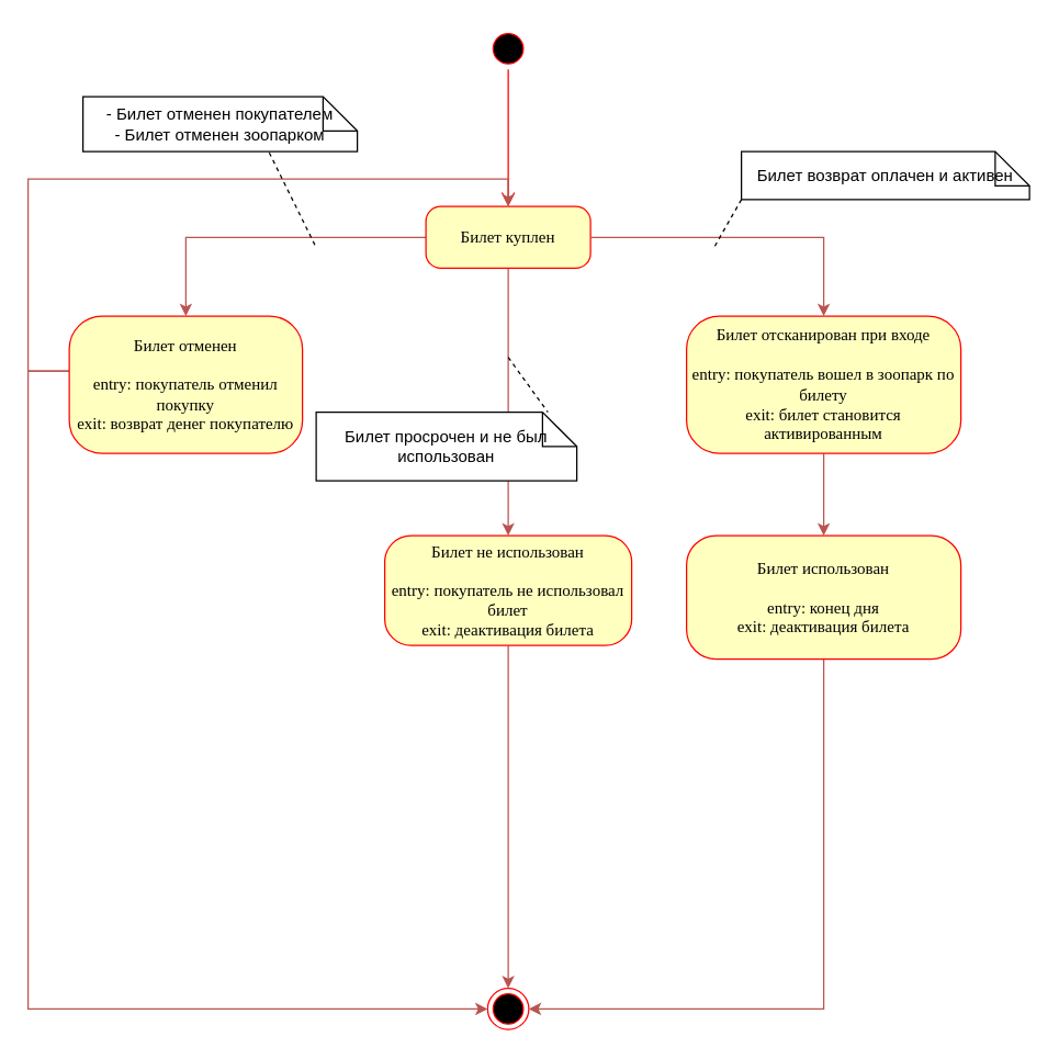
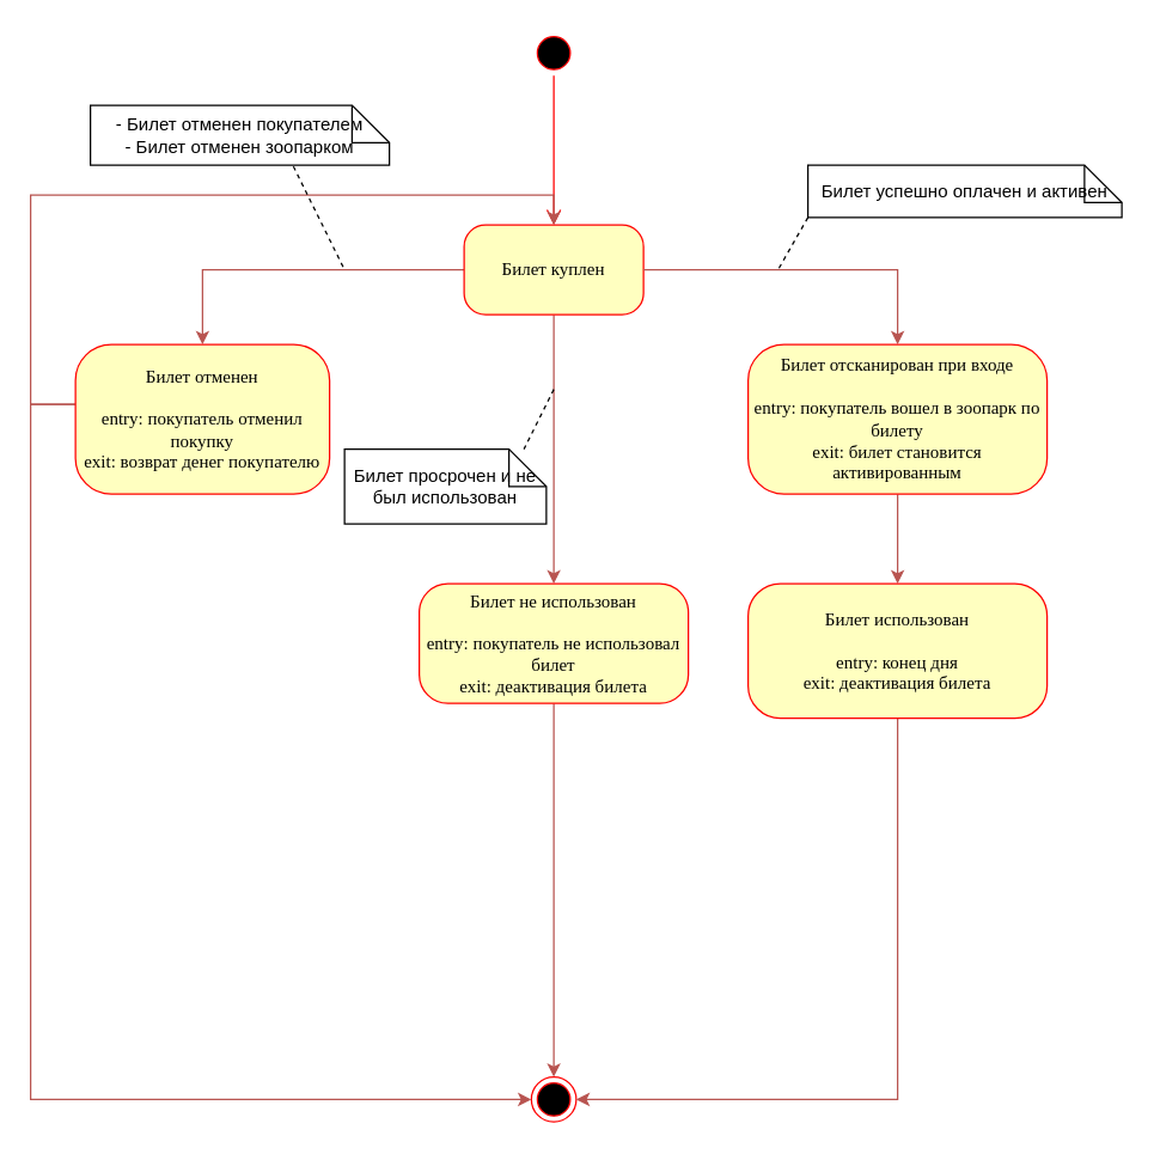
- <mxCell id="21" value="Билет возврат оплачен и активен" style="shape=note2;boundedLbl=1;whiteSpace=wrap;html=1;size=25;verticalAlign=middle;align=center;" parent="1" vertex="1"><mxGeometry x="540" y="110" width="210" height="35" as="geometry" /></mxCell>
+ <mxCell id="21" value="Билет успешно оплачен и активен" style="shape=note2;boundedLbl=1;whiteSpace=wrap;html=1;size=25;verticalAlign=middle;align=center;" parent="1" vertex="1"><mxGeometry x="540" y="110" width="210" height="35" as="geometry" /></mxCell>
- <mxCell id="5" value="Билет куплен" style="rounded=1;whiteSpace=wrap;html=1;arcSize=24;fillColor=#ffffc0;strokeColor=#ff0000;shadow=0;comic=0;labelBackgroundColor=none;fontFamily=Verdana;fontSize=12;fontColor=#000000;align=center;" parent="1" vertex="1"><mxGeometry x="310" y="150" width="120" height="45" as="geometry" /></mxCell>
+ <mxCell id="5" value="Билет куплен" style="rounded=1;whiteSpace=wrap;html=1;arcSize=24;fillColor=#ffffc0;strokeColor=#ff0000;shadow=0;comic=0;labelBackgroundColor=none;fontFamily=Verdana;fontSize=12;fontColor=#000000;align=center;" parent="1" vertex="1"><mxGeometry x="310" y="150" width="120" height="60" as="geometry" /></mxCell>
- <mxCell id="20" value="Билет просрочен и не был использован" style="shape=note2;boundedLbl=1;whiteSpace=wrap;html=1;size=25;verticalAlign=middle;align=center;fillColor=default;" parent="1" vertex="1"><mxGeometry x="230" y="300" width="190" height="50" as="geometry" /></mxCell>
+ <mxCell id="20" value="Билет просрочен и не был использован" style="shape=note2;boundedLbl=1;whiteSpace=wrap;html=1;size=25;verticalAlign=middle;align=center;fillColor=default;" parent="1" vertex="1"><mxGeometry x="230" y="300" width="135" height="50" as="geometry" /></mxCell>
